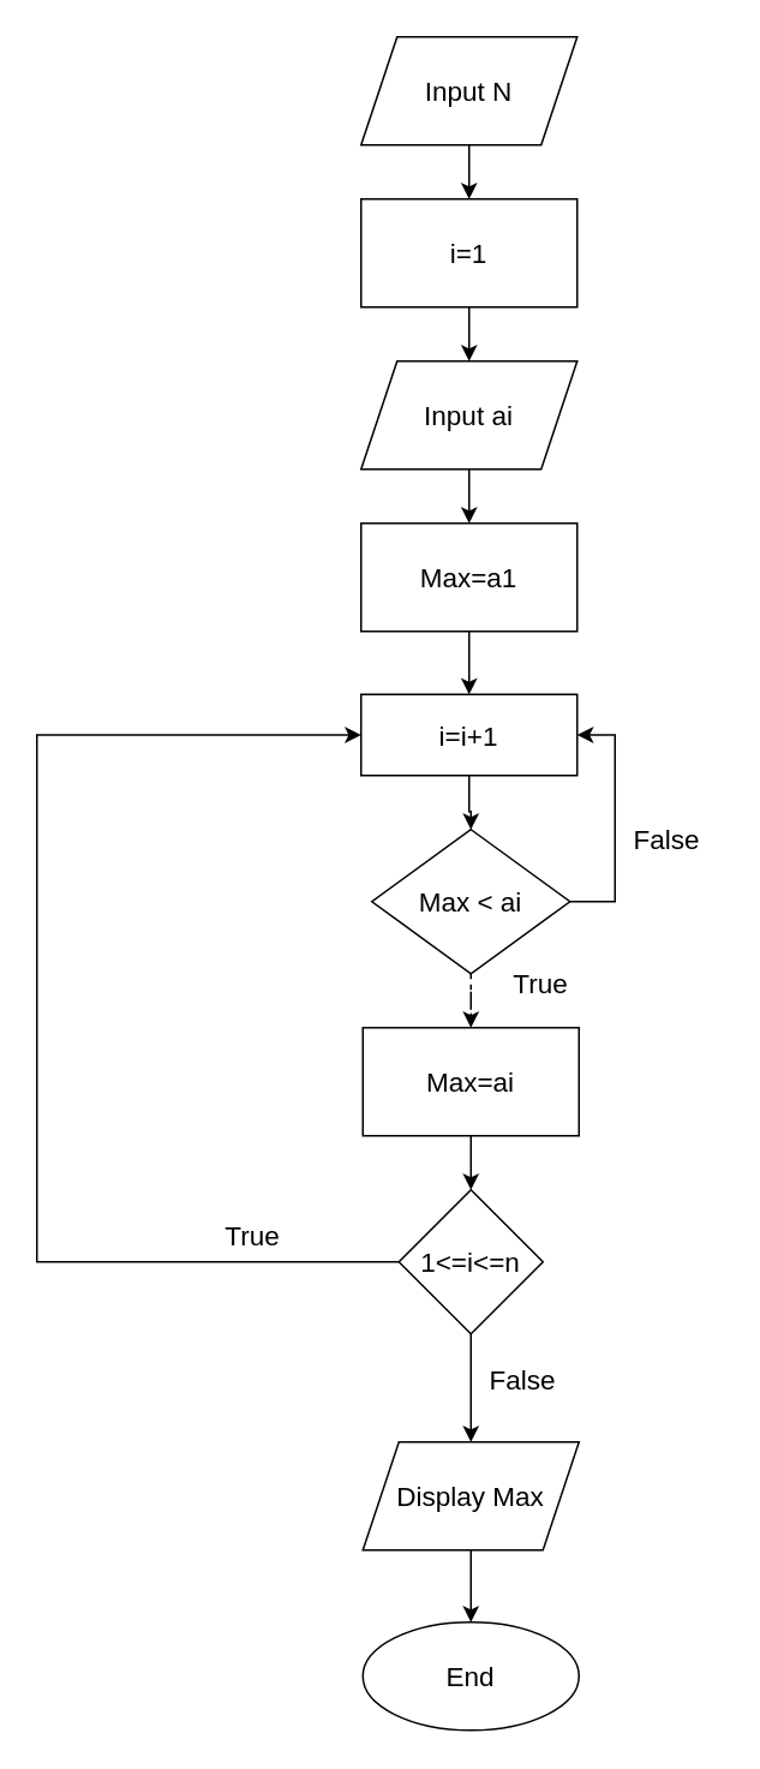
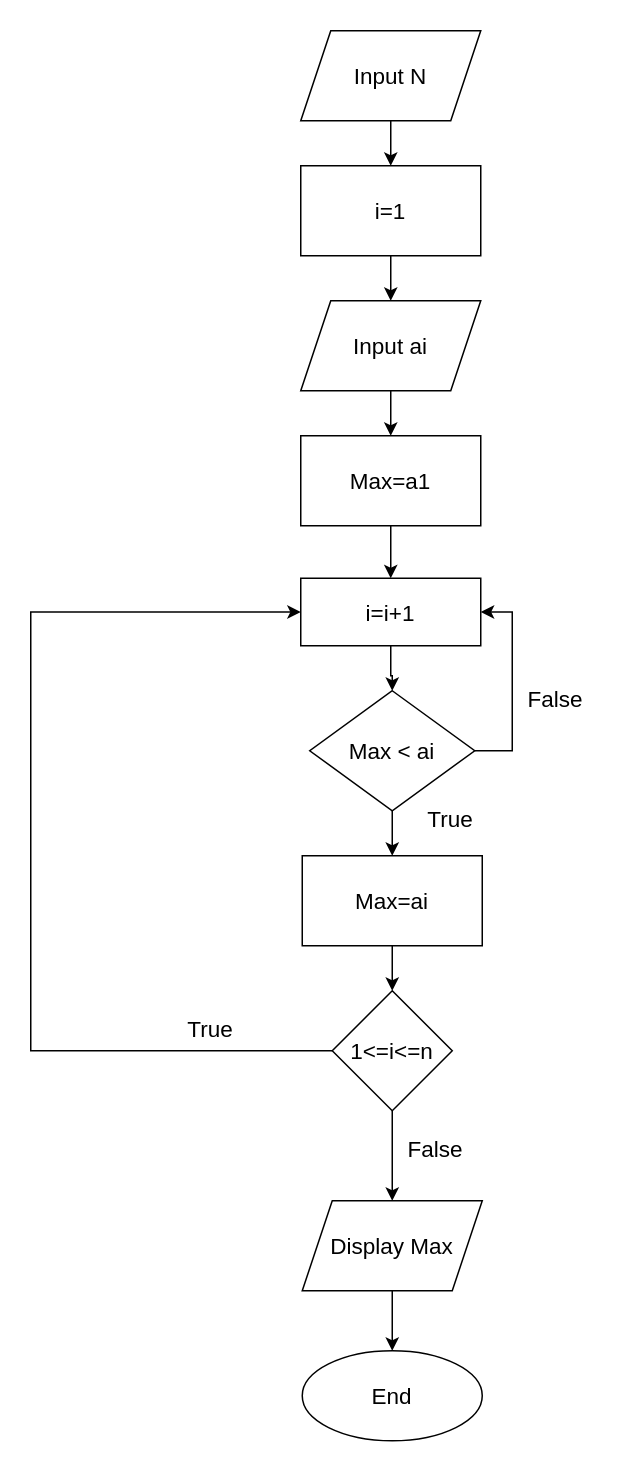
- <mxCell id="10" style="edgeStyle=orthogonalEdgeStyle;rounded=0;orthogonalLoop=1;jettySize=auto;html=1;entryX=0.5;entryY=0;entryDx=0;entryDy=0;fontSize=15;dashed=1;" edge="1" parent="1" source="12" target="19"><mxGeometry relative="1" as="geometry" /></mxCell>
+ <mxCell id="10" style="edgeStyle=orthogonalEdgeStyle;rounded=0;orthogonalLoop=1;jettySize=auto;html=1;entryX=0.5;entryY=0;entryDx=0;entryDy=0;fontSize=15;" edge="1" parent="1" source="12" target="19"><mxGeometry relative="1" as="geometry" /></mxCell>
